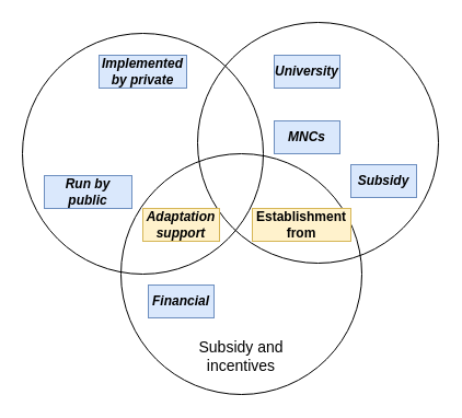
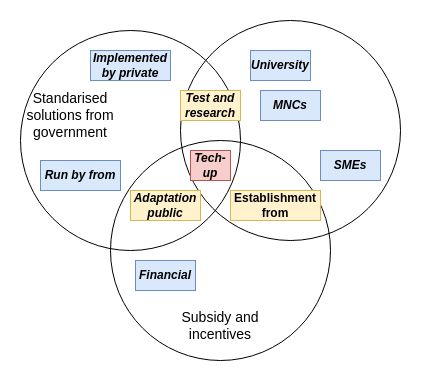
+ <mxCell id="6" value="&lt;b&gt;&lt;i&gt;Test and research&lt;/i&gt;&lt;/b&gt;" style="text;html=1;align=center;verticalAlign=middle;whiteSpace=wrap;rounded=0;fillColor=#fff2cc;strokeColor=#d6b656;" vertex="1" parent="1"><mxGeometry x="180" y="90" width="60" height="30" as="geometry" /></mxCell>
+ <mxCell id="7" value="&lt;font style=&quot;font-size: 14px;&quot;&gt;Standarised solutions from government&lt;/font&gt;" style="text;html=1;align=center;verticalAlign=middle;whiteSpace=wrap;rounded=0;" vertex="1" parent="1"><mxGeometry x="20" y="100" width="100" height="30" as="geometry" /></mxCell>
- <mxCell id="13" value="&lt;b&gt;&lt;i&gt;MNCs&lt;/i&gt;&lt;/b&gt;" style="text;html=1;align=center;verticalAlign=middle;whiteSpace=wrap;rounded=0;fillColor=#dae8fc;strokeColor=#6c8ebf;" vertex="1" parent="1"><mxGeometry x="250" y="110" width="60" height="30" as="geometry" /></mxCell>
+ <mxCell id="13" value="&lt;b&gt;&lt;i&gt;MNCs&lt;/i&gt;&lt;/b&gt;" style="text;html=1;align=center;verticalAlign=middle;whiteSpace=wrap;rounded=0;fillColor=#dae8fc;strokeColor=#6c8ebf;" vertex="1" parent="1"><mxGeometry x="260" y="90" width="60" height="30" as="geometry" /></mxCell>
+ <mxCell id="5" value="&lt;b&gt;&lt;i&gt;Tech-&lt;/i&gt;&lt;/b&gt;&lt;div&gt;&lt;b&gt;&lt;i&gt;up&lt;/i&gt;&lt;/b&gt;&lt;/div&gt;" style="text;html=1;align=center;verticalAlign=middle;whiteSpace=wrap;rounded=0;fillColor=#f8cecc;strokeColor=#b85450;" vertex="1" parent="1"><mxGeometry x="190" y="150" width="40" height="30" as="geometry" /></mxCell>
- <mxCell id="12" value="&lt;b&gt;&lt;i&gt;Subsidy&lt;/i&gt;&lt;/b&gt;" style="text;html=1;align=center;verticalAlign=middle;whiteSpace=wrap;rounded=0;fillColor=#dae8fc;strokeColor=#6c8ebf;" vertex="1" parent="1"><mxGeometry x="320" y="150" width="60" height="30" as="geometry" /></mxCell>
+ <mxCell id="12" value="&lt;b&gt;&lt;i&gt;SMEs&lt;/i&gt;&lt;/b&gt;" style="text;html=1;align=center;verticalAlign=middle;whiteSpace=wrap;rounded=0;fillColor=#dae8fc;strokeColor=#6c8ebf;" vertex="1" parent="1"><mxGeometry x="320" y="150" width="60" height="30" as="geometry" /></mxCell>
- <mxCell id="16" value="&lt;b&gt;&lt;i&gt;Run by public&lt;/i&gt;&lt;/b&gt;" style="text;html=1;align=center;verticalAlign=middle;whiteSpace=wrap;rounded=0;fillColor=#dae8fc;strokeColor=#6c8ebf;" vertex="1" parent="1"><mxGeometry x="40" y="160" width="80" height="30" as="geometry" /></mxCell>
+ <mxCell id="16" value="&lt;b&gt;&lt;i&gt;Run by from&lt;/i&gt;&lt;/b&gt;" style="text;html=1;align=center;verticalAlign=middle;whiteSpace=wrap;rounded=0;fillColor=#dae8fc;strokeColor=#6c8ebf;" vertex="1" parent="1"><mxGeometry x="40" y="160" width="80" height="30" as="geometry" /></mxCell>
- <mxCell id="9" value="&lt;b&gt;&lt;i&gt;Adaptation support&lt;/i&gt;&lt;/b&gt;" style="text;html=1;align=center;verticalAlign=middle;whiteSpace=wrap;rounded=0;fillColor=#fff2cc;strokeColor=#d6b656;" vertex="1" parent="1"><mxGeometry x="130" y="190" width="70" height="30" as="geometry" /></mxCell>
+ <mxCell id="9" value="&lt;b&gt;&lt;i&gt;Adaptation public&lt;/i&gt;&lt;/b&gt;" style="text;html=1;align=center;verticalAlign=middle;whiteSpace=wrap;rounded=0;fillColor=#fff2cc;strokeColor=#d6b656;" vertex="1" parent="1"><mxGeometry x="130" y="190" width="70" height="30" as="geometry" /></mxCell>
